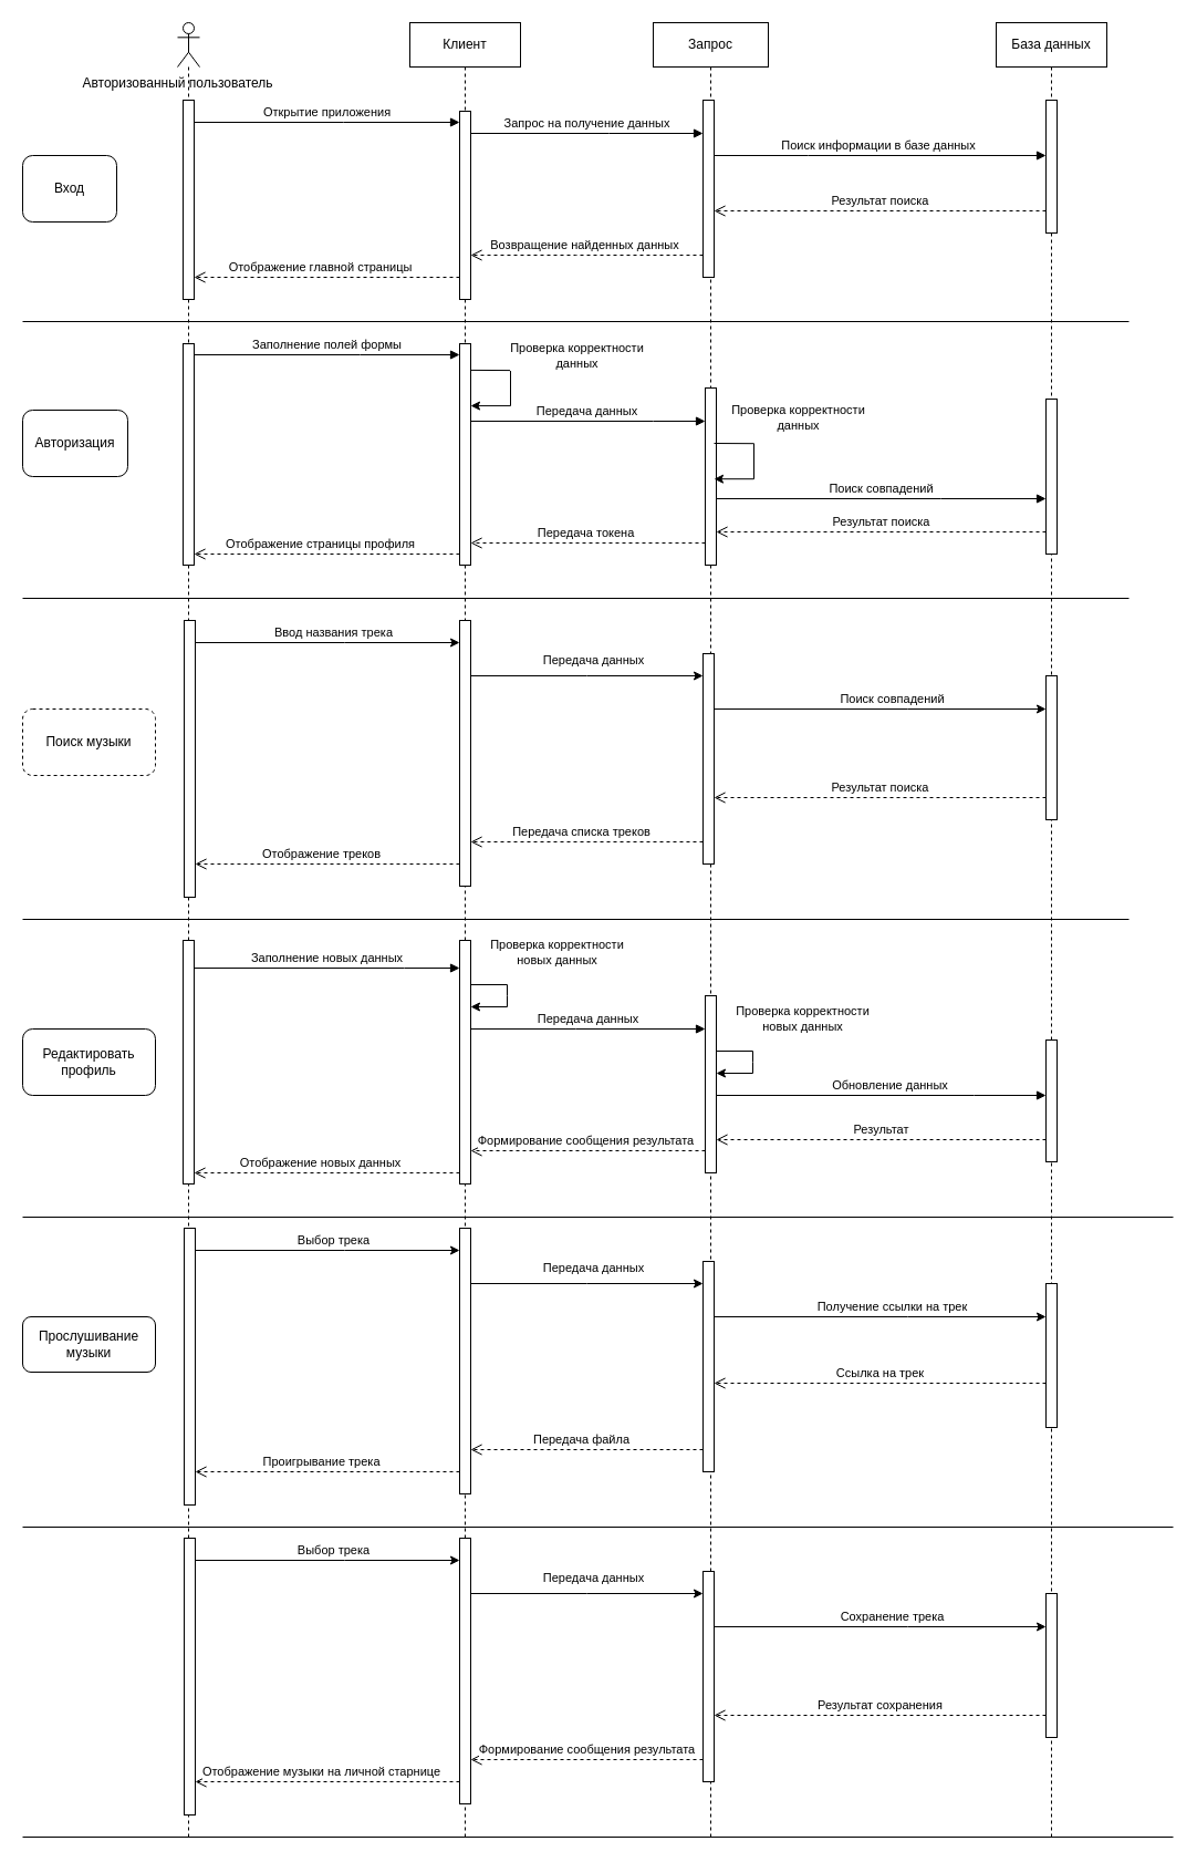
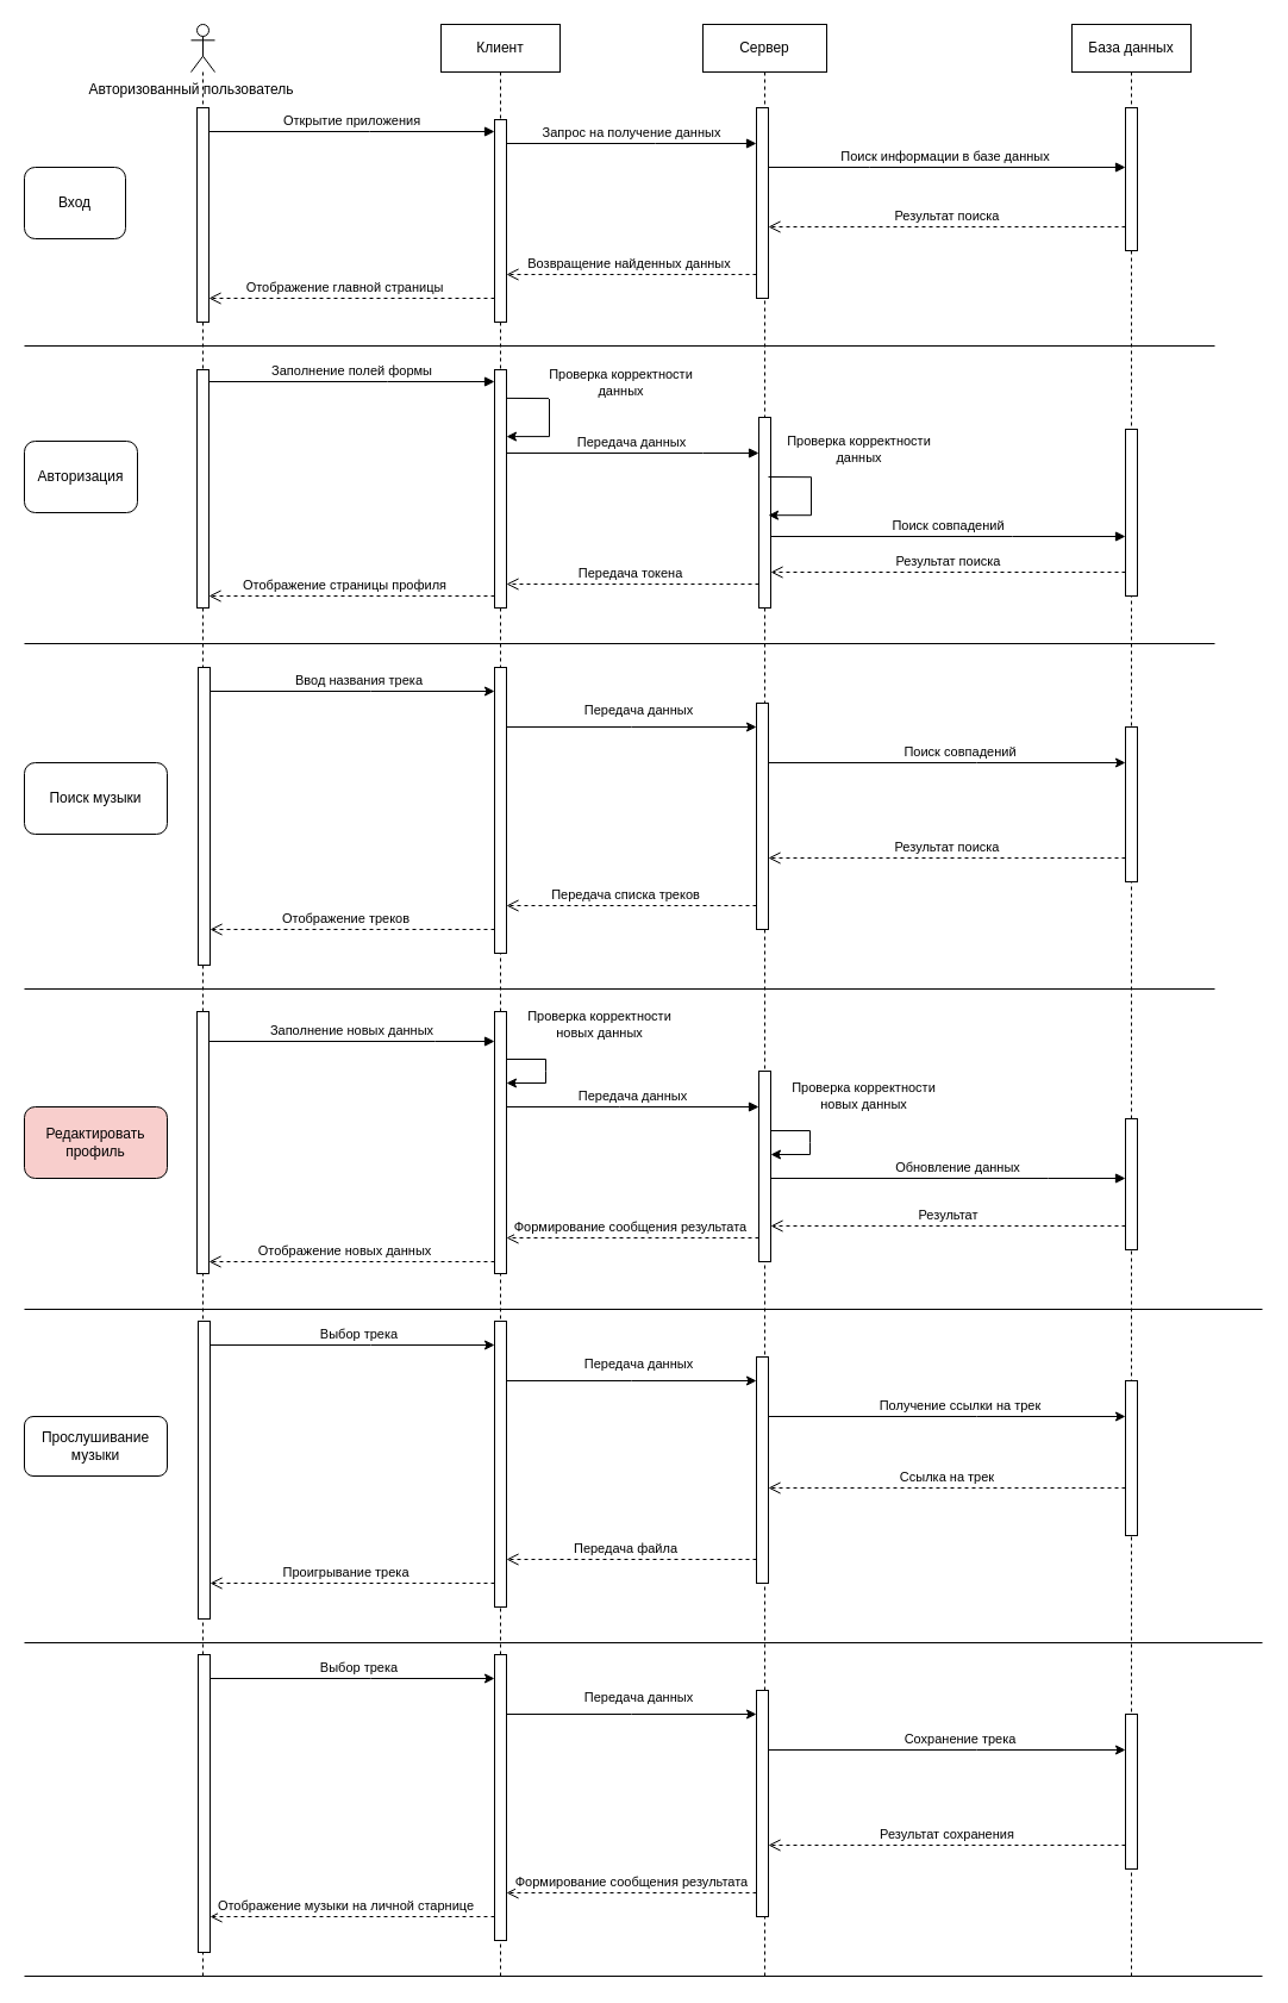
- <mxCell id="12" value="Запрос" style="shape=umlLifeline;perimeter=lifelinePerimeter;whiteSpace=wrap;html=1;container=1;dropTarget=0;collapsible=0;recursiveResize=0;outlineConnect=0;portConstraint=eastwest;newEdgeStyle={&quot;edgeStyle&quot;:&quot;elbowEdgeStyle&quot;,&quot;elbow&quot;:&quot;vertical&quot;,&quot;curved&quot;:0,&quot;rounded&quot;:0};" parent="1" vertex="1"><mxGeometry x="590" y="20" width="104" height="1640" as="geometry" /></mxCell>
+ <mxCell id="12" value="Сервер" style="shape=umlLifeline;perimeter=lifelinePerimeter;whiteSpace=wrap;html=1;container=1;dropTarget=0;collapsible=0;recursiveResize=0;outlineConnect=0;portConstraint=eastwest;newEdgeStyle={&quot;edgeStyle&quot;:&quot;elbowEdgeStyle&quot;,&quot;elbow&quot;:&quot;vertical&quot;,&quot;curved&quot;:0,&quot;rounded&quot;:0};" parent="1" vertex="1"><mxGeometry x="590" y="20" width="104" height="1640" as="geometry" /></mxCell>
- <mxCell id="41" value="Поиск музыки" style="rounded=1;whiteSpace=wrap;html=1;dashed=1;" parent="1" vertex="1"><mxGeometry x="20" y="640" width="120" height="60" as="geometry" /></mxCell>
+ <mxCell id="41" value="Поиск музыки" style="rounded=1;whiteSpace=wrap;html=1;" parent="1" vertex="1"><mxGeometry x="20" y="640" width="120" height="60" as="geometry" /></mxCell>
- <mxCell id="53" value="Редактировать профиль" style="rounded=1;whiteSpace=wrap;html=1;" parent="1" vertex="1"><mxGeometry x="20" y="929" width="120" height="60" as="geometry" /></mxCell>
+ <mxCell id="53" value="Редактировать профиль" style="rounded=1;whiteSpace=wrap;html=1;fillColor=#f8cecc;" parent="1" vertex="1"><mxGeometry x="20" y="929" width="120" height="60" as="geometry" /></mxCell>
